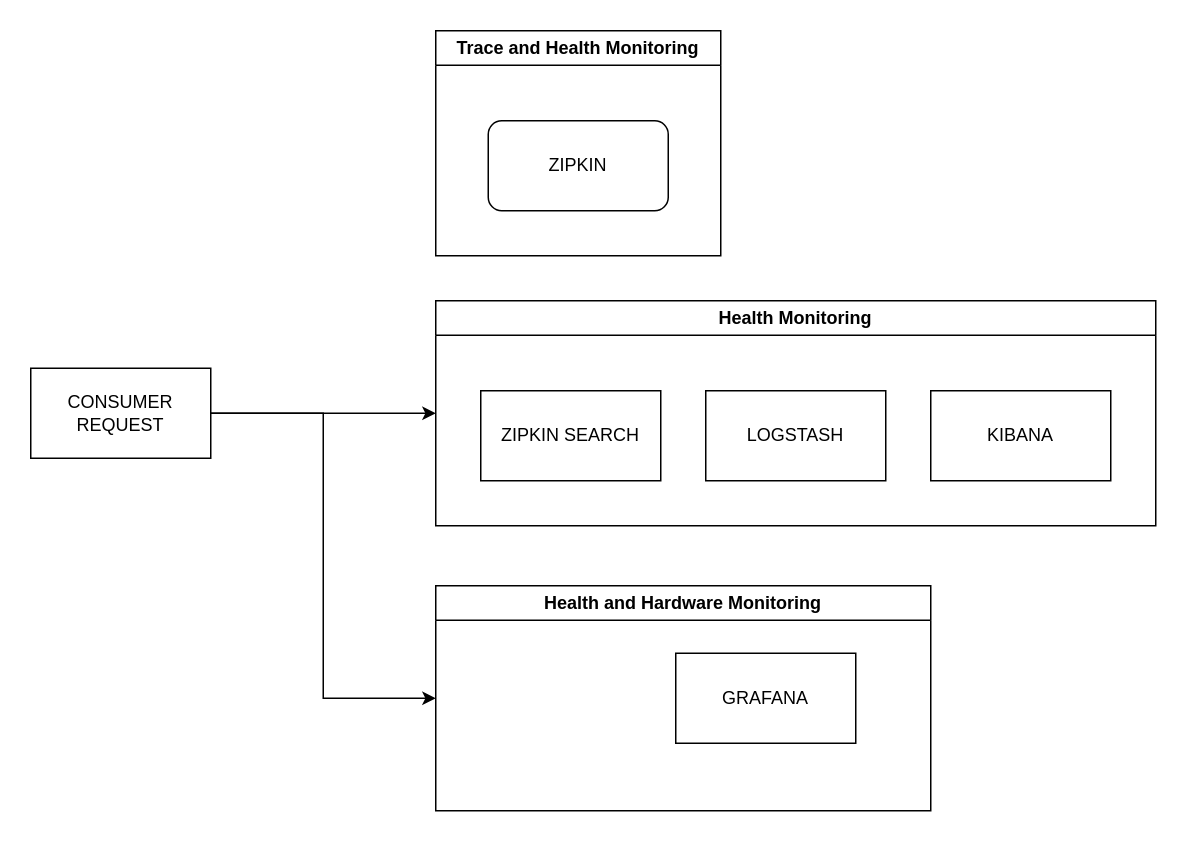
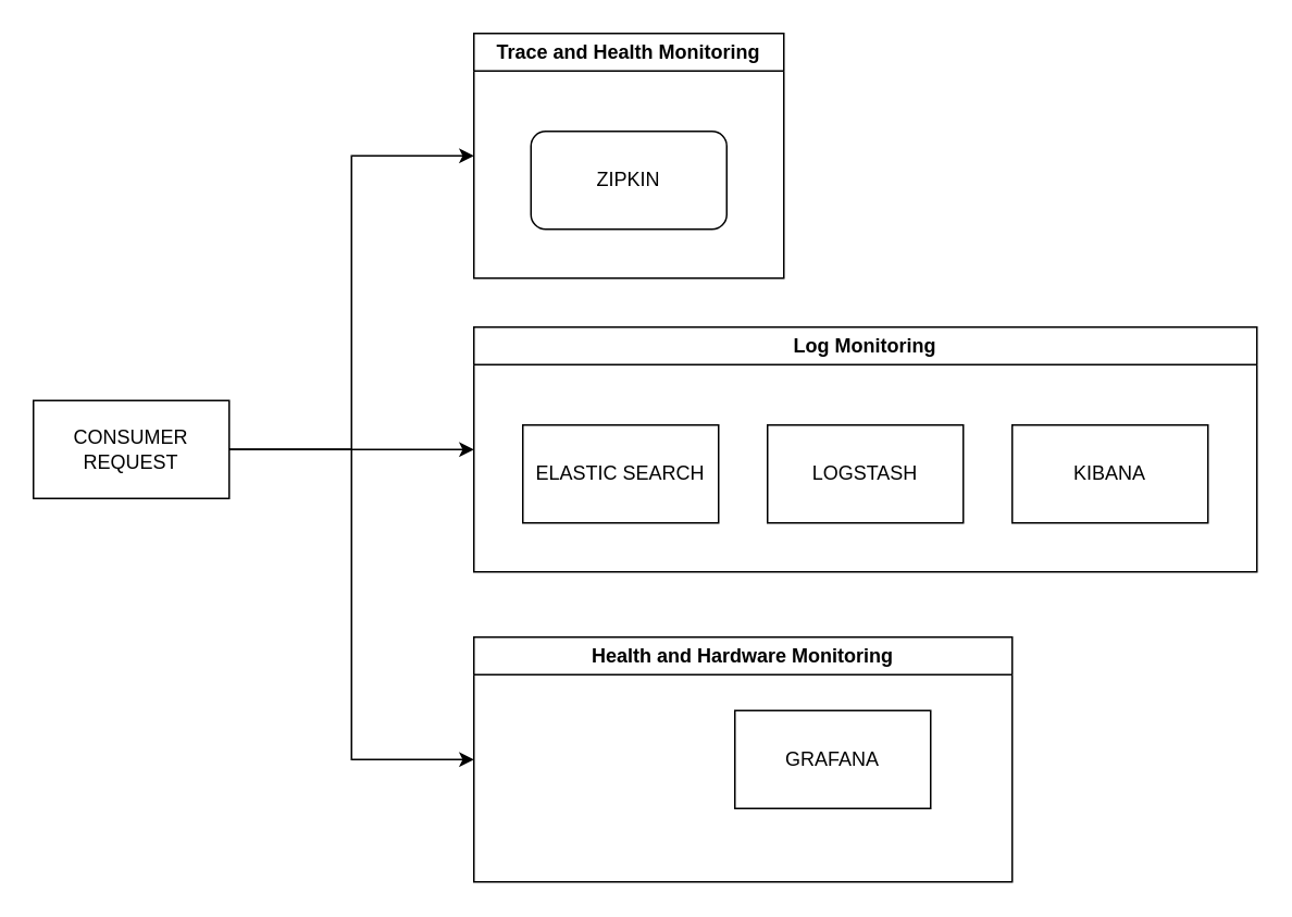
+ <mxCell id="11" style="edgeStyle=orthogonalEdgeStyle;rounded=0;orthogonalLoop=1;jettySize=auto;html=1;entryX=0;entryY=0.5;entryDx=0;entryDy=0;" edge="1" parent="1" source="13" target="8"><mxGeometry relative="1" as="geometry" /></mxCell>
- <mxCell id="2" value="Health Monitoring" style="swimlane;whiteSpace=wrap;html=1;" parent="1" vertex="1"><mxGeometry x="290" y="200" width="480" height="150" as="geometry" /></mxCell>
+ <mxCell id="2" value="Log Monitoring" style="swimlane;whiteSpace=wrap;html=1;" parent="1" vertex="1"><mxGeometry x="290" y="200" width="480" height="150" as="geometry" /></mxCell>
- <mxCell id="3" value="ZIPKIN SEARCH" style="rounded=0;whiteSpace=wrap;html=1;" parent="2" vertex="1"><mxGeometry x="30" y="60" width="120" height="60" as="geometry" /></mxCell>
+ <mxCell id="3" value="ELASTIC SEARCH" style="rounded=0;whiteSpace=wrap;html=1;" parent="2" vertex="1"><mxGeometry x="30" y="60" width="120" height="60" as="geometry" /></mxCell>
